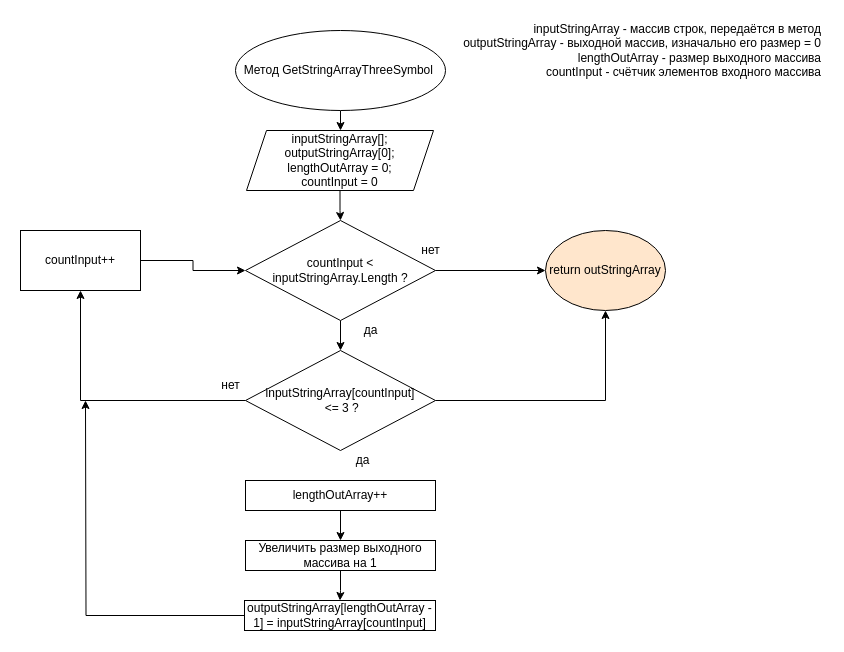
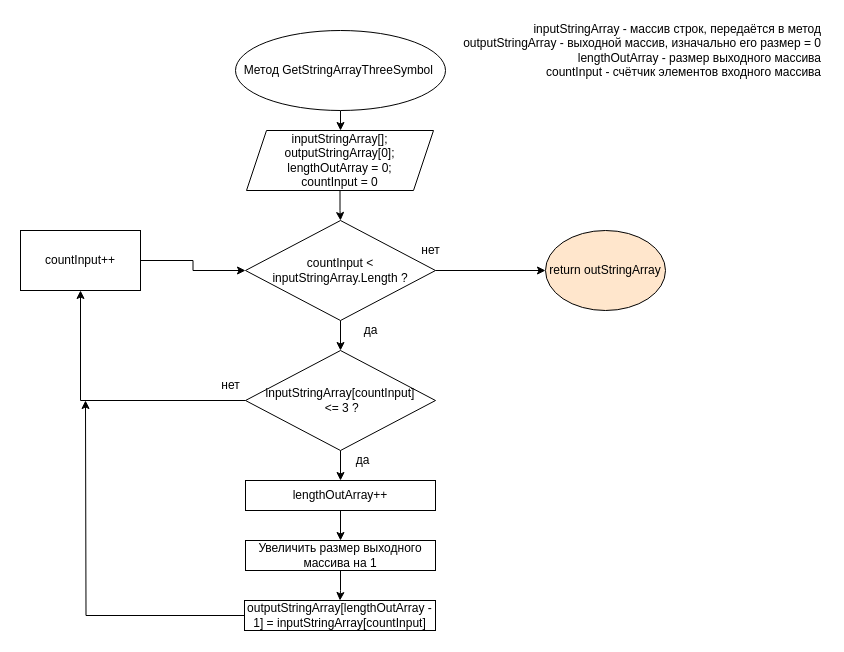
- <mxCell id="17" style="edgeStyle=orthogonalEdgeStyle;rounded=0;orthogonalLoop=1;jettySize=auto;html=1;" edge="1" parent="1" source="18" target="8"><mxGeometry relative="1" as="geometry" /></mxCell>
+ <mxCell id="17" style="edgeStyle=orthogonalEdgeStyle;rounded=0;orthogonalLoop=1;jettySize=auto;html=1;entryX=0.5;entryY=0;entryDx=0;entryDy=0;" edge="1" parent="1" source="18" target="20"><mxGeometry relative="1" as="geometry" /></mxCell>
